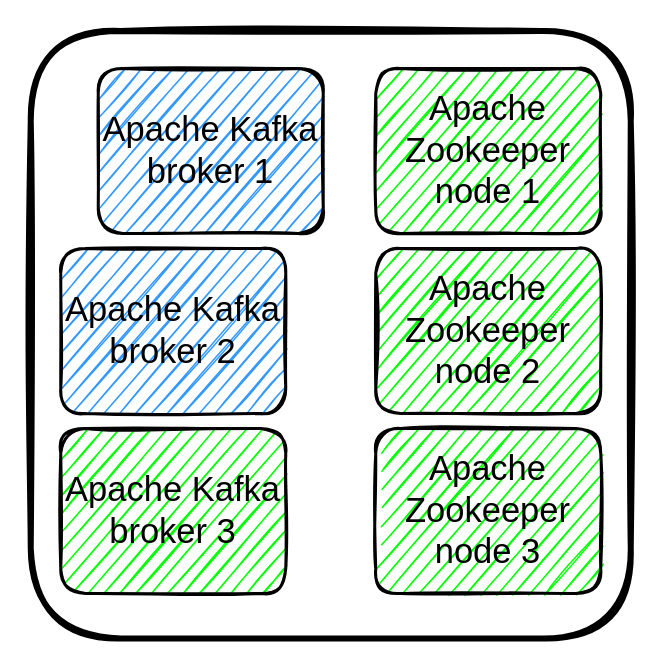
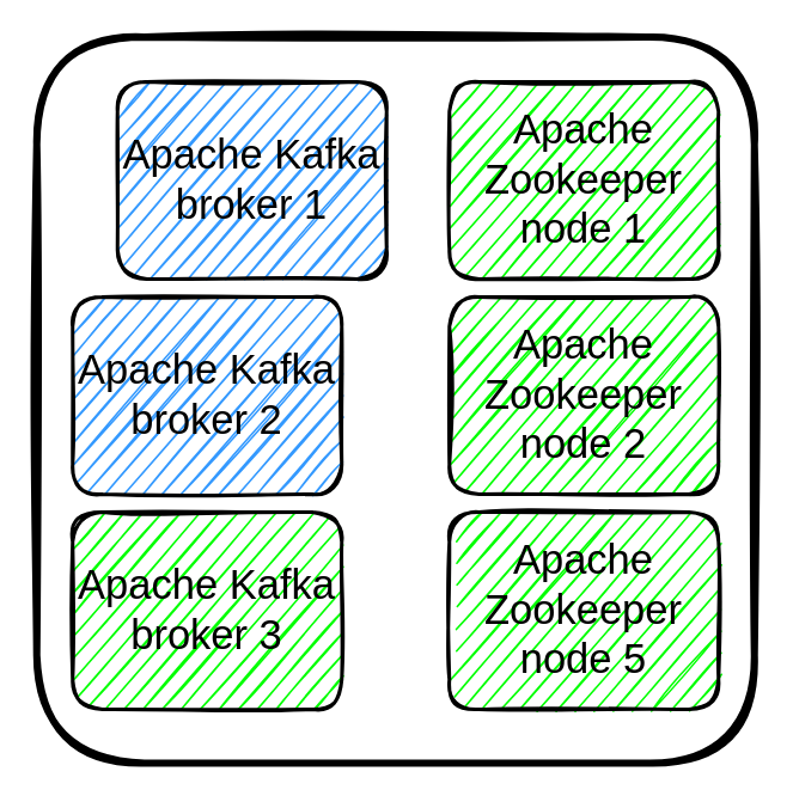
- <mxCell id="9" value="&lt;font style=&quot;font-size: 23px&quot;&gt;Apache Zookeeper&lt;br&gt;node 3&lt;br&gt;&lt;/font&gt;" style="rounded=1;whiteSpace=wrap;html=1;sketch=1;strokeWidth=2;glass=0;fillStyle=hachure;fillColor=#00FF00;" vertex="1" parent="1"><mxGeometry x="250" y="285" width="150" height="110" as="geometry" /></mxCell>
+ <mxCell id="9" value="&lt;font style=&quot;font-size: 23px&quot;&gt;Apache Zookeeper&lt;br&gt;node 5&lt;br&gt;&lt;/font&gt;" style="rounded=1;whiteSpace=wrap;html=1;sketch=1;strokeWidth=2;glass=0;fillStyle=hachure;fillColor=#00FF00;" vertex="1" parent="1"><mxGeometry x="250" y="285" width="150" height="110" as="geometry" /></mxCell>
